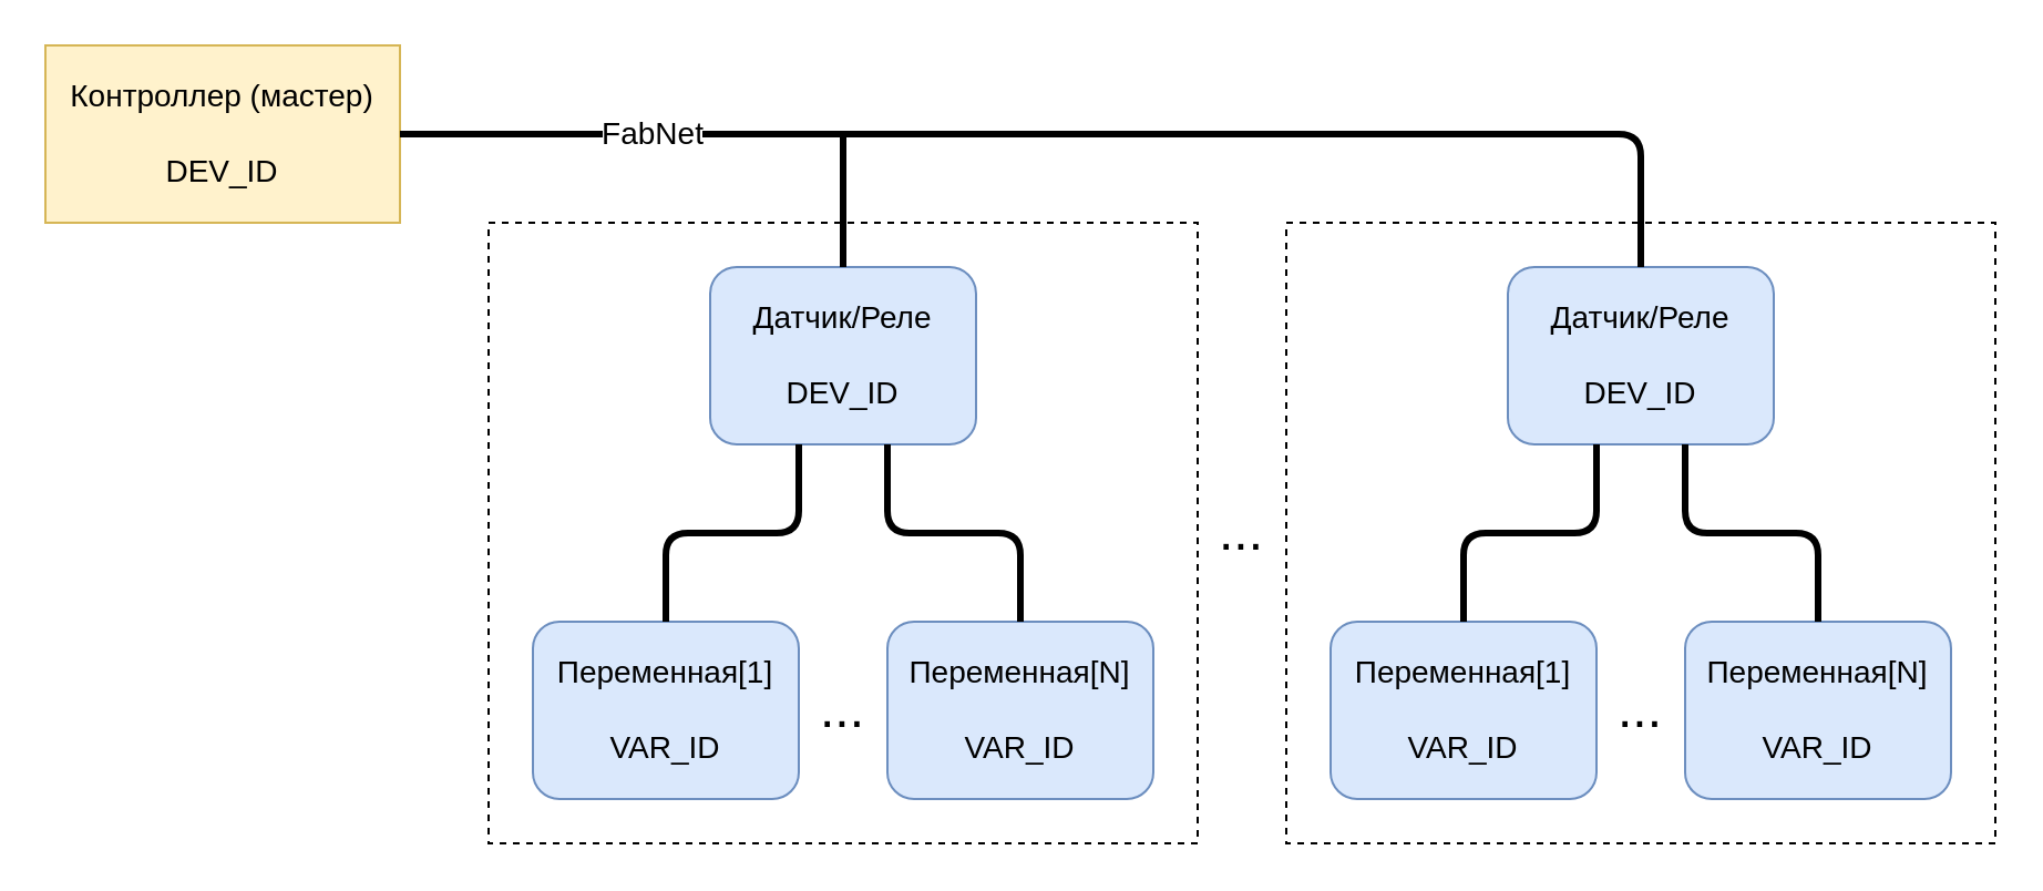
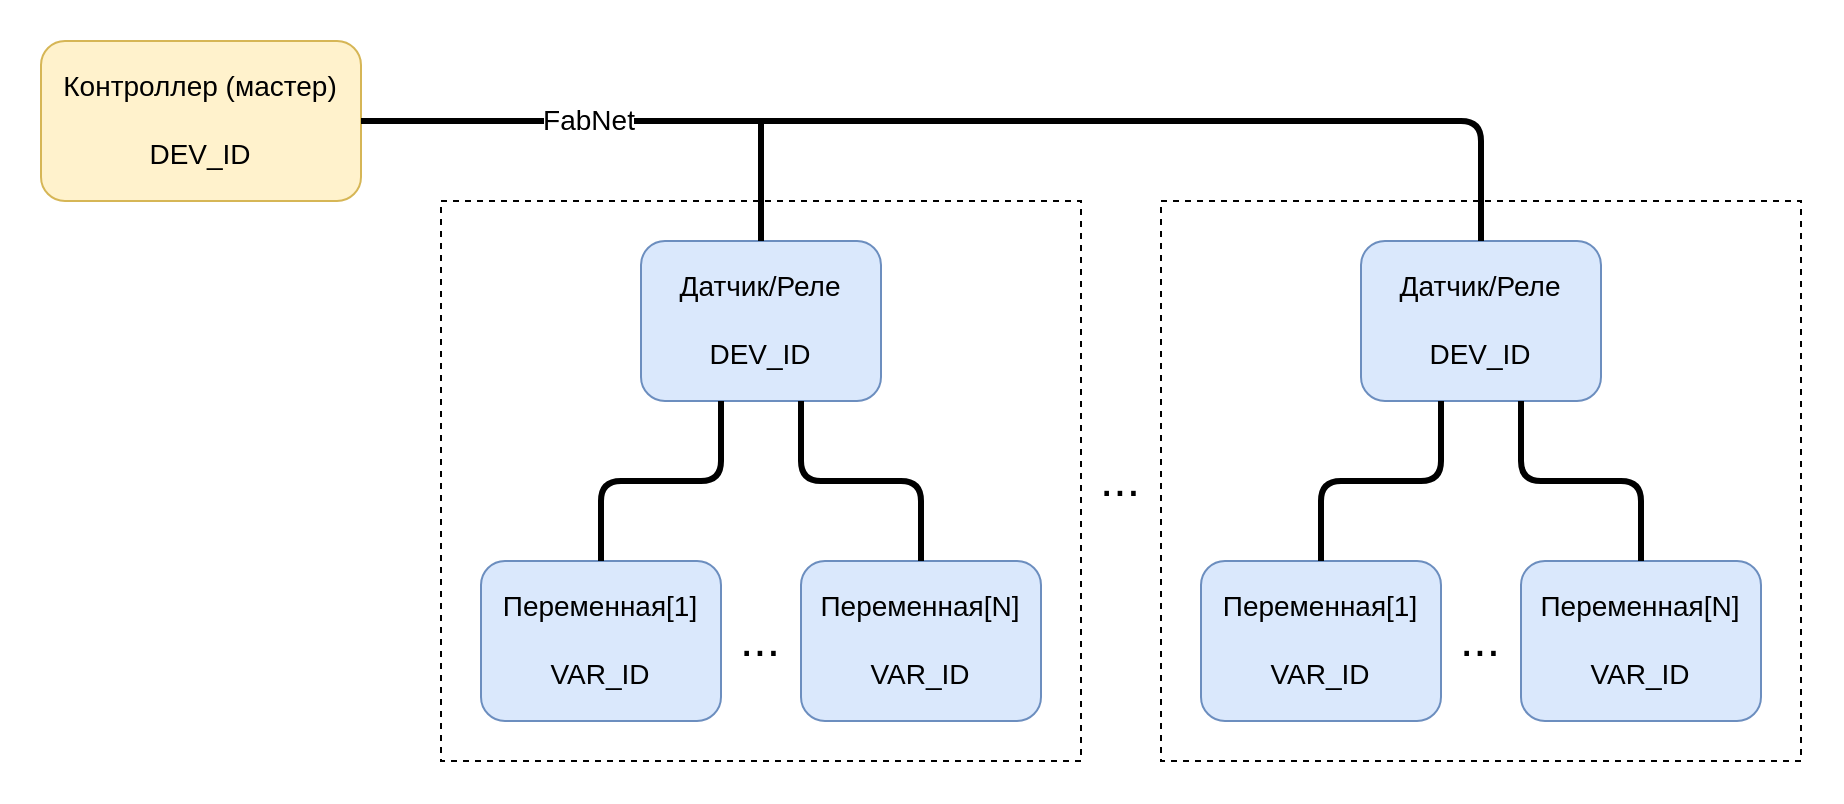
- <mxCell id="4" value="Контроллер (мастер)&lt;div style=&quot;font-size: 14px;&quot;&gt;&lt;br style=&quot;font-size: 14px;&quot;&gt;&lt;/div&gt;&lt;div style=&quot;font-size: 14px;&quot;&gt;DEV_ID&lt;/div&gt;" style="whiteSpace=wrap;html=1;fillColor=#fff2cc;strokeColor=#d6b656;fontSize=14;rounded=0;" vertex="1" parent="1"><mxGeometry x="20" y="20" width="160" height="80" as="geometry" /></mxCell>
+ <mxCell id="4" value="Контроллер (мастер)&lt;div style=&quot;font-size: 14px;&quot;&gt;&lt;br style=&quot;font-size: 14px;&quot;&gt;&lt;/div&gt;&lt;div style=&quot;font-size: 14px;&quot;&gt;DEV_ID&lt;/div&gt;" style="rounded=1;whiteSpace=wrap;html=1;fillColor=#fff2cc;strokeColor=#d6b656;fontSize=14;" vertex="1" parent="1"><mxGeometry x="20" y="20" width="160" height="80" as="geometry" /></mxCell>
